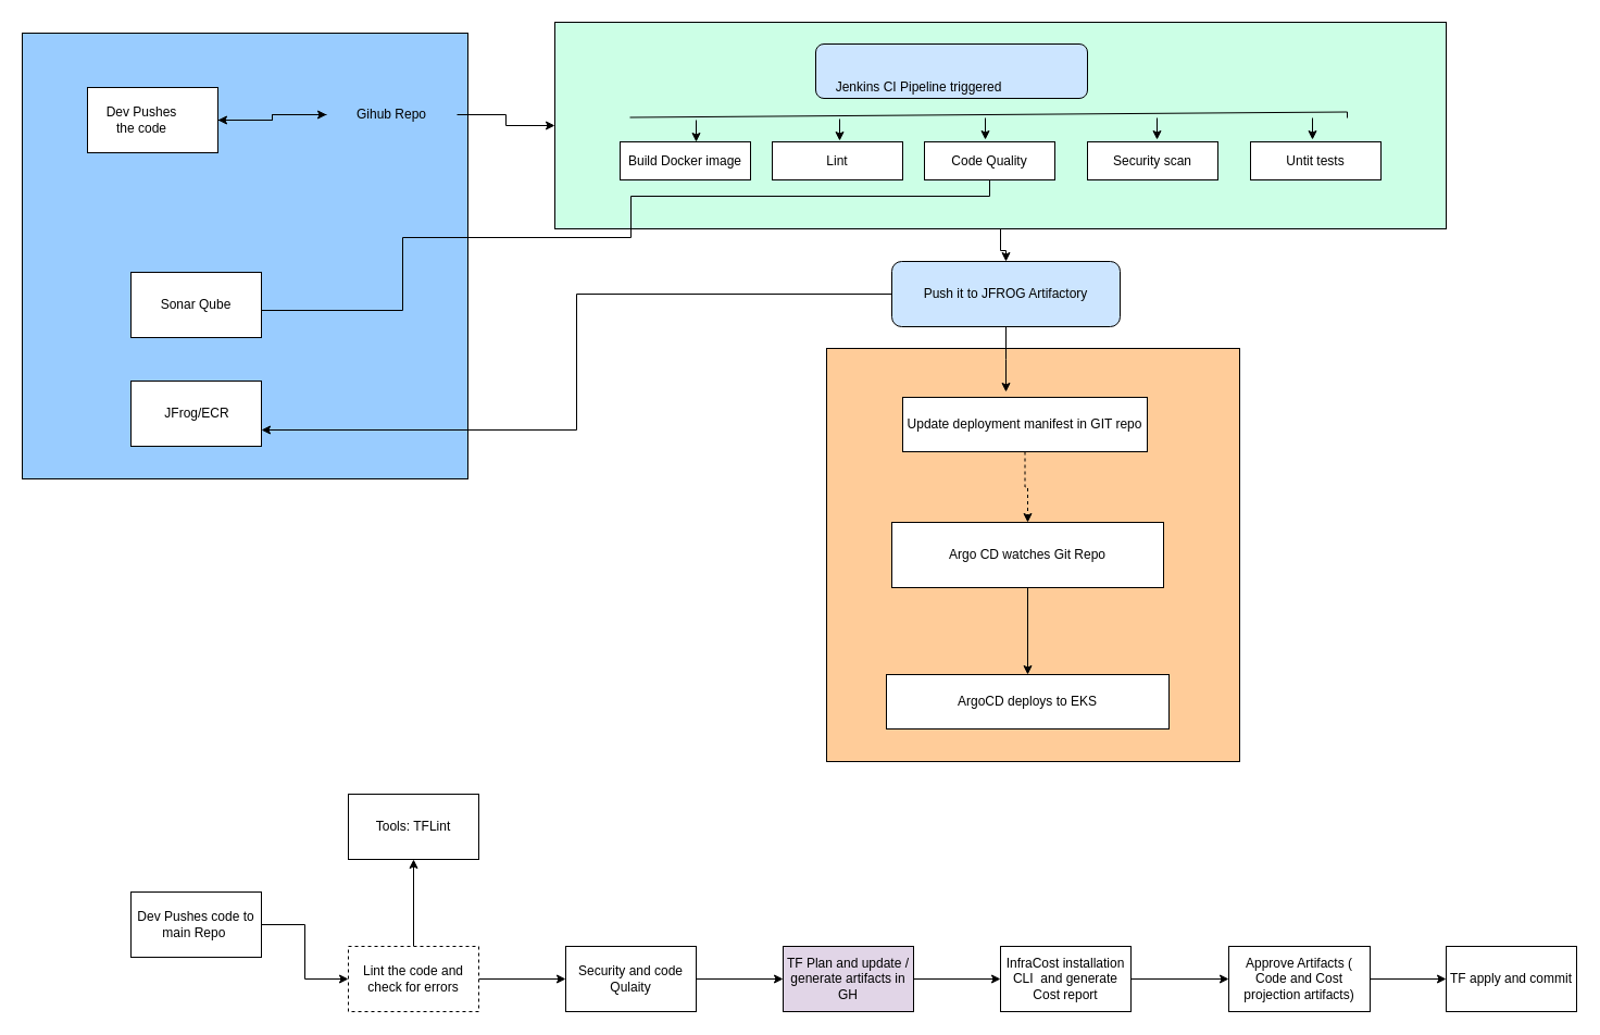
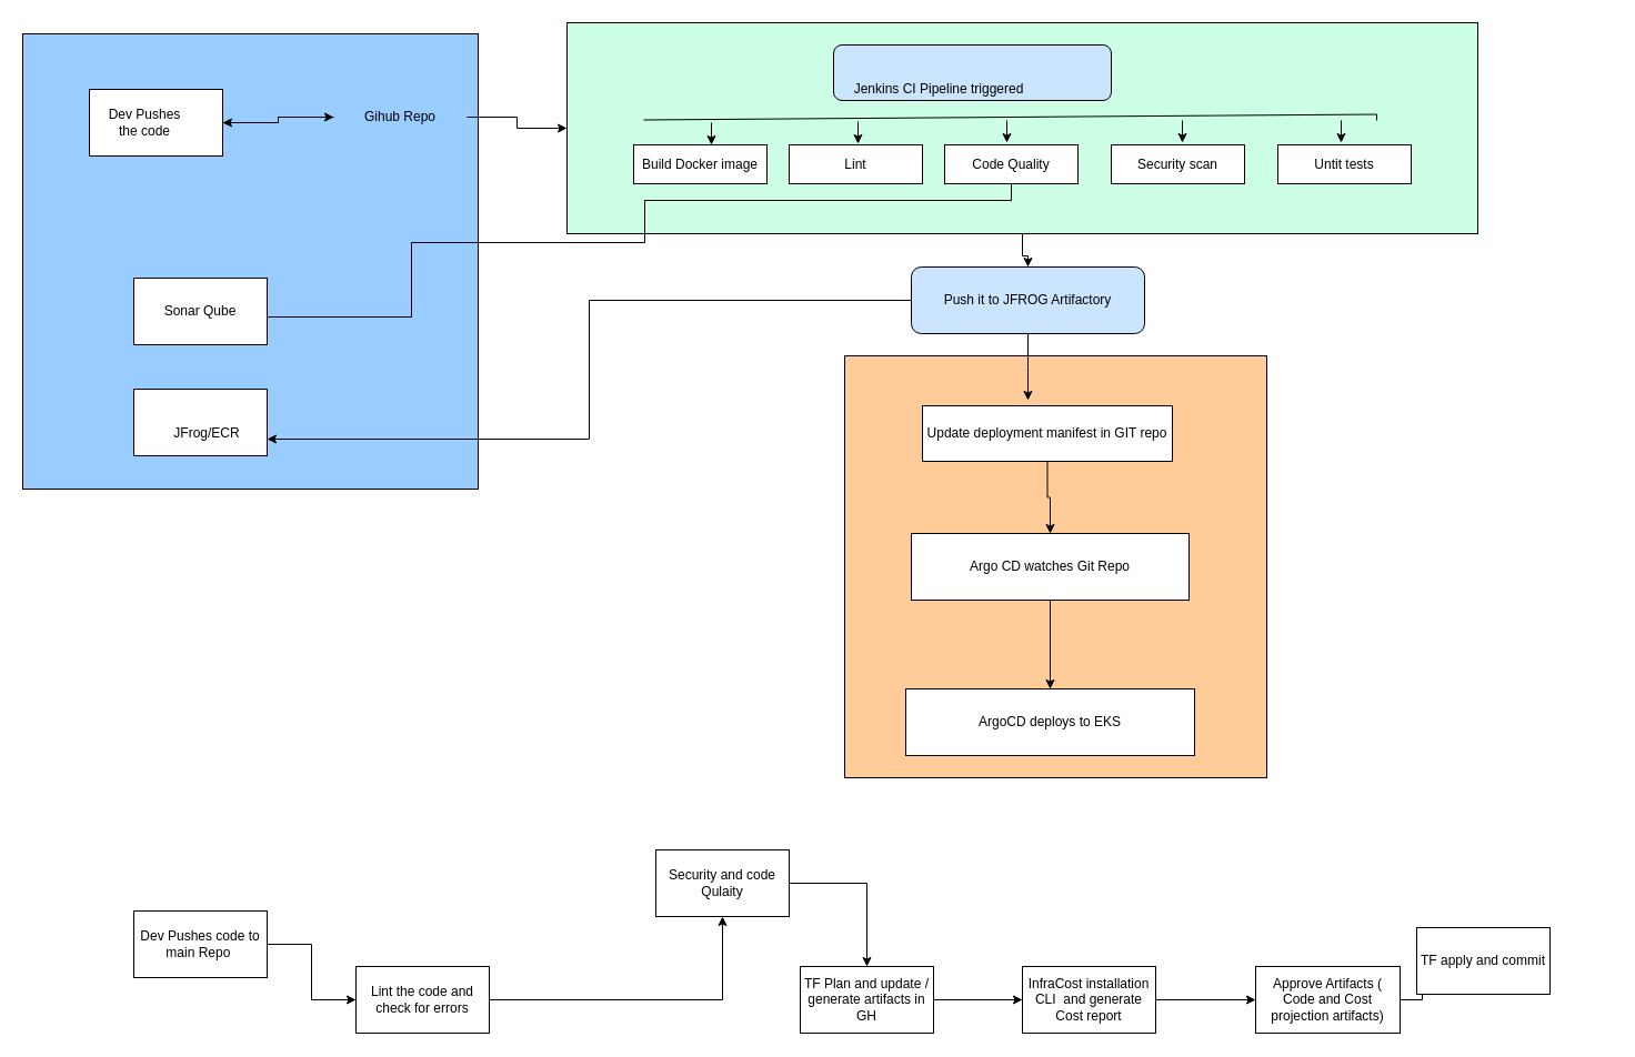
- <mxCell id="25" value="JFrog/ECR" style="text;html=1;align=center;verticalAlign=middle;whiteSpace=wrap;rounded=0;" parent="1" vertex="1"><mxGeometry x="141" y="365" width="80" height="30" as="geometry" /></mxCell>
+ <mxCell id="25" value="JFrog/ECR" style="text;html=1;align=center;verticalAlign=middle;whiteSpace=wrap;rounded=0;" parent="1" vertex="1"><mxGeometry x="146" y="375" width="80" height="30" as="geometry" /></mxCell>
- <mxCell id="26" value="" style="edgeStyle=orthogonalEdgeStyle;rounded=0;orthogonalLoop=1;jettySize=auto;html=1;dashed=1;" parent="1" source="27" target="29" edge="1"><mxGeometry relative="1" as="geometry" /></mxCell>
+ <mxCell id="26" value="" style="edgeStyle=orthogonalEdgeStyle;rounded=0;orthogonalLoop=1;jettySize=auto;html=1;" parent="1" source="27" target="29" edge="1"><mxGeometry relative="1" as="geometry" /></mxCell>
- <mxCell id="30" value="ArgoCD deploys to EKS" style="rounded=0;whiteSpace=wrap;html=1;" parent="1" vertex="1"><mxGeometry x="815" y="620" width="260" height="50" as="geometry" /></mxCell>
+ <mxCell id="30" value="ArgoCD deploys to EKS" style="rounded=0;whiteSpace=wrap;html=1;" parent="1" vertex="1"><mxGeometry x="815" y="620" width="260" height="60" as="geometry" /></mxCell>
- <mxCell id="45" value="Tools: TFLint" style="whiteSpace=wrap;html=1;rounded=0;" vertex="1" parent="1"><mxGeometry x="320" y="730" width="120" height="60" as="geometry" /></mxCell>
- <mxCell id="41" value="" style="edgeStyle=orthogonalEdgeStyle;rounded=0;orthogonalLoop=1;jettySize=auto;html=1;" edge="1" parent="1" source="42" target="45"><mxGeometry relative="1" as="geometry" /></mxCell>
- <mxCell id="42" value="Lint the code and check for errors" style="rounded=0;whiteSpace=wrap;html=1;dashed=1;" vertex="1" parent="1"><mxGeometry x="320" y="870" width="120" height="60" as="geometry" /></mxCell>
+ <mxCell id="42" value="Lint the code and check for errors" style="rounded=0;whiteSpace=wrap;html=1;" vertex="1" parent="1"><mxGeometry x="320" y="870" width="120" height="60" as="geometry" /></mxCell>
- <mxCell id="44" value="Security and code Qulaity" style="whiteSpace=wrap;html=1;rounded=0;" vertex="1" parent="1"><mxGeometry x="520" y="870" width="120" height="60" as="geometry" /></mxCell>
+ <mxCell id="44" value="Security and code Qulaity" style="whiteSpace=wrap;html=1;rounded=0;" vertex="1" parent="1"><mxGeometry x="590" y="765" width="120" height="60" as="geometry" /></mxCell>
- <mxCell id="47" value="TF Plan and update / generate artifacts in GH" style="whiteSpace=wrap;html=1;rounded=0;fillColor=#e1d5e7;" vertex="1" parent="1"><mxGeometry x="720" y="870" width="120" height="60" as="geometry" /></mxCell>
+ <mxCell id="47" value="TF Plan and update / generate artifacts in GH" style="whiteSpace=wrap;html=1;rounded=0;" vertex="1" parent="1"><mxGeometry x="720" y="870" width="120" height="60" as="geometry" /></mxCell>
- <mxCell id="50" value="TF apply and commit" style="whiteSpace=wrap;html=1;rounded=0;" vertex="1" parent="1"><mxGeometry x="1330" y="870" width="120" height="60" as="geometry" /></mxCell>
+ <mxCell id="50" value="TF apply and commit" style="whiteSpace=wrap;html=1;rounded=0;" vertex="1" parent="1"><mxGeometry x="1275" y="835" width="120" height="60" as="geometry" /></mxCell>
